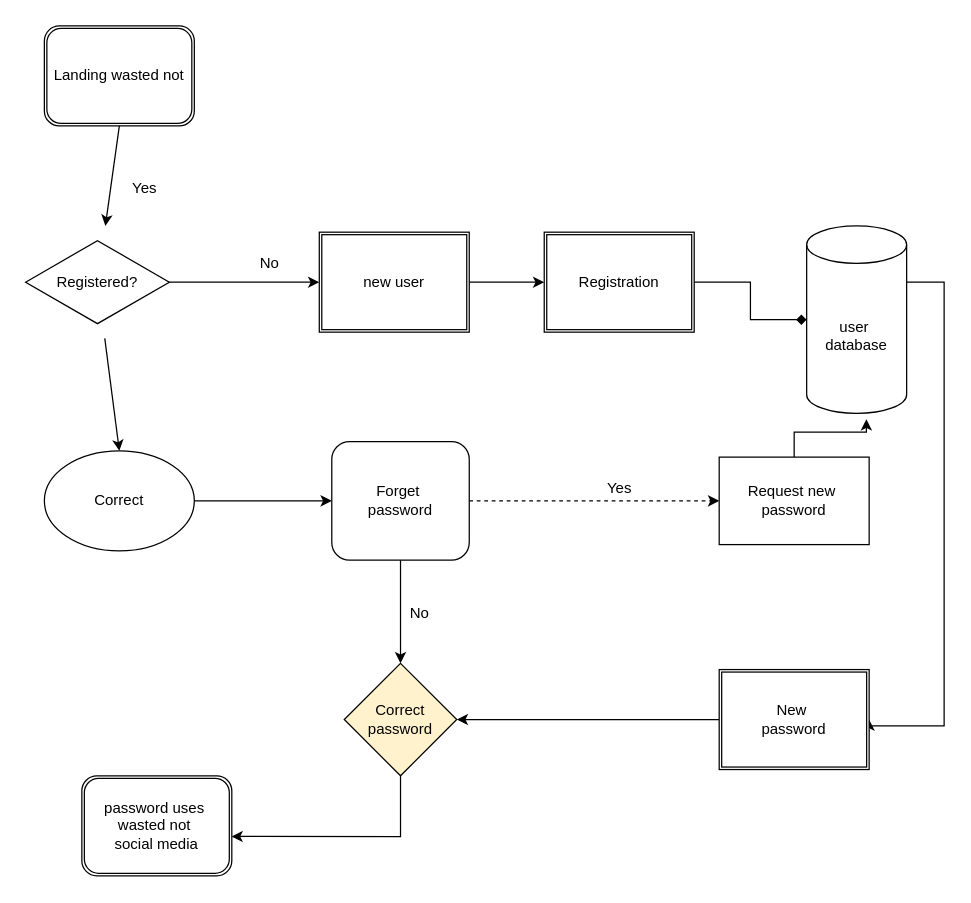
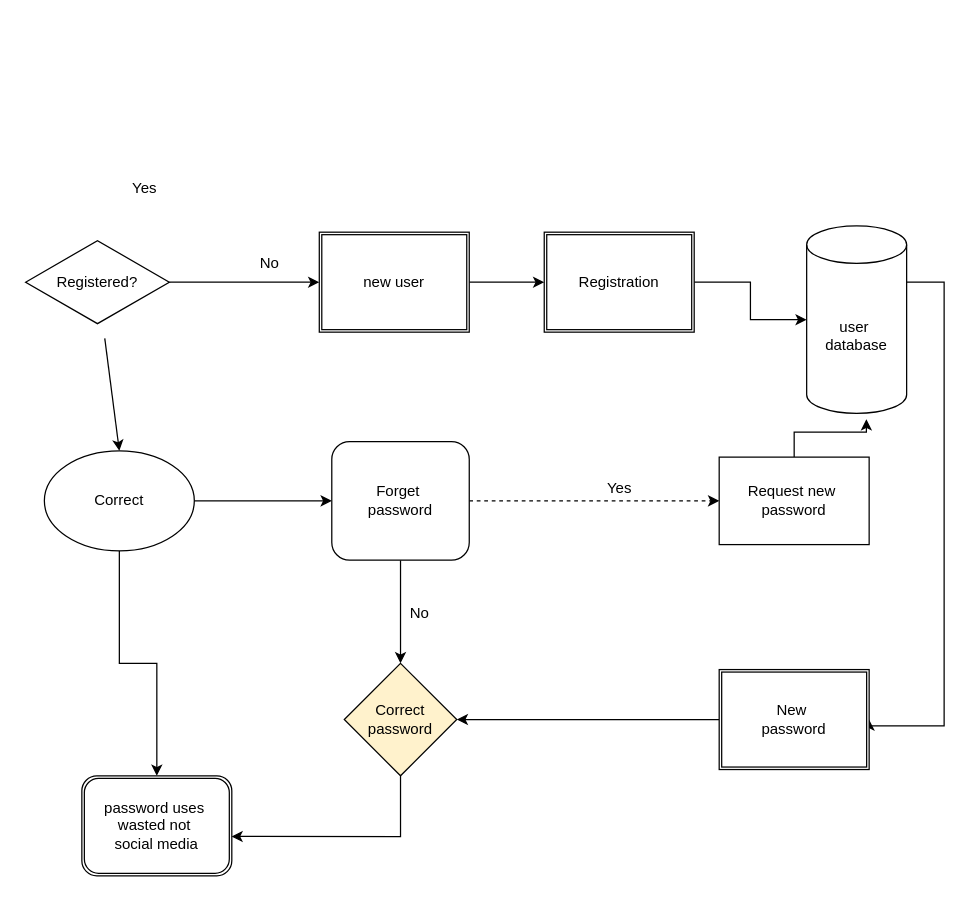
- <mxCell id="6" value="Landing wasted not" style="shape=ext;double=1;rounded=1;whiteSpace=wrap;html=1;" vertex="1" parent="1"><mxGeometry x="35" y="20" width="120" height="80" as="geometry" /></mxCell>
- <mxCell id="11" value="" style="endArrow=classic;html=1;rounded=0;exitX=0.5;exitY=1;exitDx=0;exitDy=0;" edge="1" parent="1" source="6" target="8"><mxGeometry width="50" height="50" relative="1" as="geometry"><mxPoint x="125" y="160" as="sourcePoint" /><mxPoint x="175" y="110" as="targetPoint" /><Array as="points" /></mxGeometry></mxCell>
- <mxCell id="15" style="edgeStyle=orthogonalEdgeStyle;rounded=0;orthogonalLoop=1;jettySize=auto;html=1;entryX=0;entryY=0.5;entryDx=0;entryDy=0;entryPerimeter=0;endArrow=diamond;" edge="1" parent="1" source="16" target="18"><mxGeometry relative="1" as="geometry" /></mxCell>
+ <mxCell id="15" style="edgeStyle=orthogonalEdgeStyle;rounded=0;orthogonalLoop=1;jettySize=auto;html=1;entryX=0;entryY=0.5;entryDx=0;entryDy=0;entryPerimeter=0;" edge="1" parent="1" source="16" target="18"><mxGeometry relative="1" as="geometry" /></mxCell>
+ <mxCell id="2" style="edgeStyle=orthogonalEdgeStyle;rounded=0;orthogonalLoop=1;jettySize=auto;html=1;exitX=0.5;exitY=1;exitDx=0;exitDy=0;entryX=0.5;entryY=0;entryDx=0;entryDy=0;" edge="1" parent="1" source="4" target="5"><mxGeometry relative="1" as="geometry"><mxPoint x="95" y="550" as="targetPoint" /></mxGeometry></mxCell>
